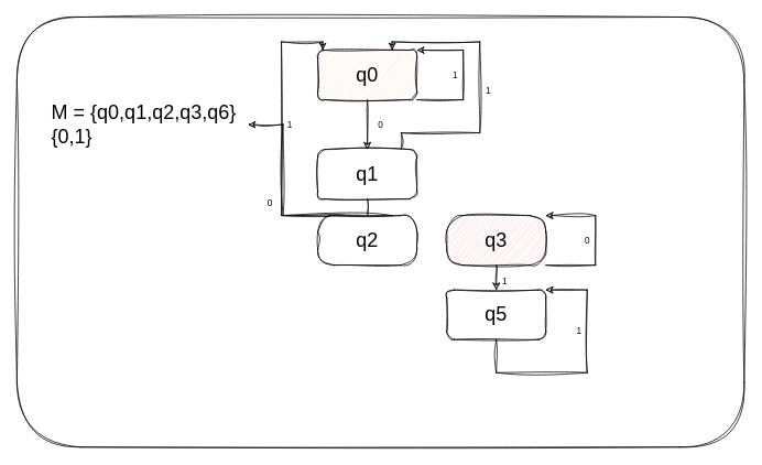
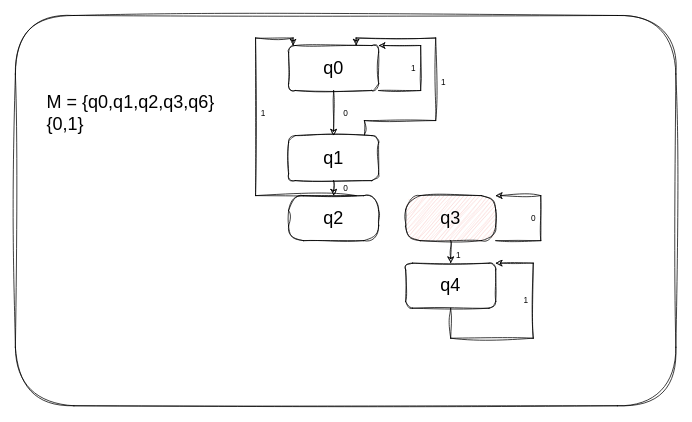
- <mxCell id="5" value="&lt;font style=&quot;font-size: 24px;&quot;&gt;q0&lt;/font&gt;" style="rounded=1;whiteSpace=wrap;html=1;labelBackgroundColor=none;sketch=1;curveFitting=1;jiggle=2;fillColor=#ffe6cc;" vertex="1" parent="1"><mxGeometry x="384" y="60" width="120" height="60" as="geometry" /></mxCell>
+ <mxCell id="5" value="&lt;font style=&quot;font-size: 24px;&quot;&gt;q0&lt;/font&gt;" style="rounded=1;whiteSpace=wrap;html=1;labelBackgroundColor=none;sketch=1;curveFitting=1;jiggle=2;" vertex="1" parent="1"><mxGeometry x="384" y="60" width="120" height="60" as="geometry" /></mxCell>
- <mxCell id="6" value="0" style="edgeStyle=orthogonalEdgeStyle;rounded=0;orthogonalLoop=1;jettySize=auto;html=1;exitX=0.5;exitY=1;exitDx=0;exitDy=0;labelBackgroundColor=none;fontColor=default;sketch=1;curveFitting=1;jiggle=2;" edge="1" parent="1" source="7" target="11"><mxGeometry y="16" relative="1" as="geometry"><mxPoint as="offset" /></mxGeometry></mxCell>
+ <mxCell id="6" value="0" style="edgeStyle=orthogonalEdgeStyle;rounded=0;orthogonalLoop=1;jettySize=auto;html=1;exitX=0.5;exitY=1;exitDx=0;exitDy=0;entryX=0.5;entryY=0;entryDx=0;entryDy=0;labelBackgroundColor=none;fontColor=default;sketch=1;curveFitting=1;jiggle=2;" edge="1" parent="1" source="7" target="8"><mxGeometry y="16" relative="1" as="geometry"><mxPoint as="offset" /></mxGeometry></mxCell>
- <mxCell id="16" value="&lt;font style=&quot;font-size: 24px;&quot;&gt;q5&lt;/font&gt;" style="rounded=1;whiteSpace=wrap;html=1;labelBackgroundColor=none;sketch=1;curveFitting=1;jiggle=2;" vertex="1" parent="1"><mxGeometry x="540" y="350" width="120" height="60" as="geometry" /></mxCell>
+ <mxCell id="16" value="&lt;font style=&quot;font-size: 24px;&quot;&gt;q4&lt;/font&gt;" style="rounded=1;whiteSpace=wrap;html=1;labelBackgroundColor=none;sketch=1;curveFitting=1;jiggle=2;" vertex="1" parent="1"><mxGeometry x="540" y="350" width="120" height="60" as="geometry" /></mxCell>
